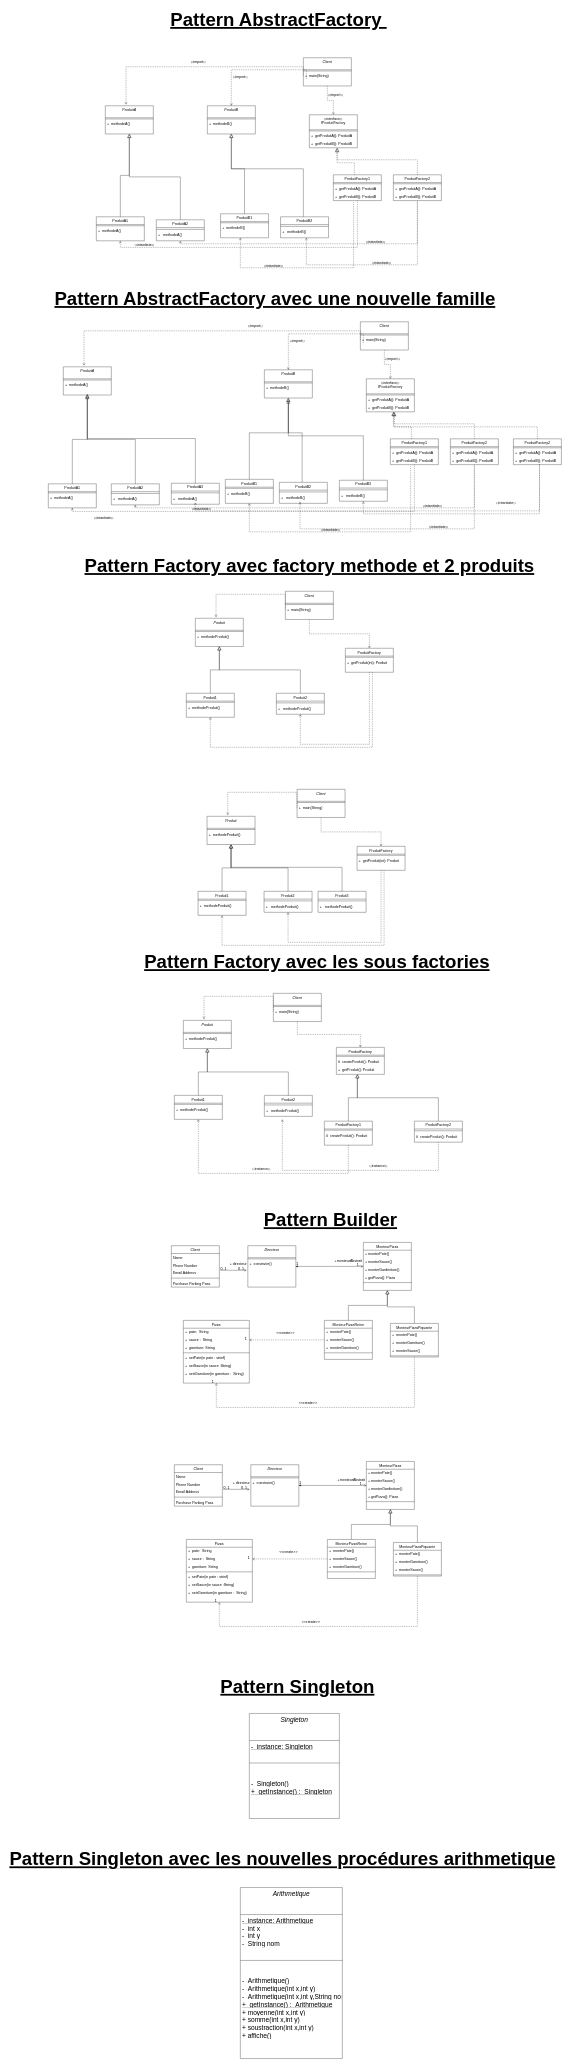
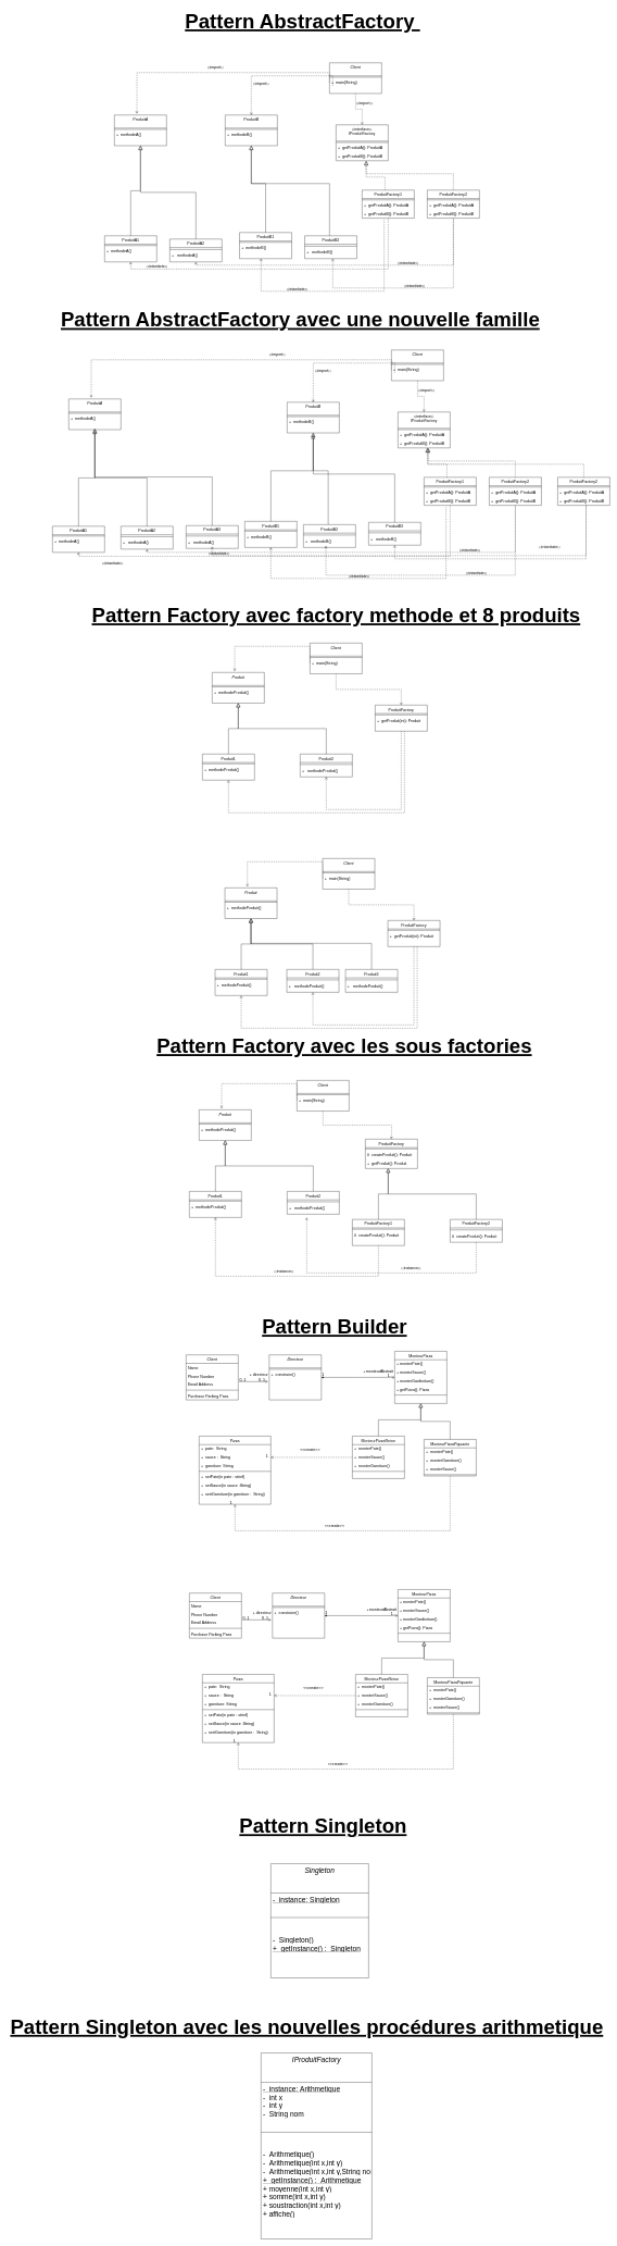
- <mxCell id="276" value="&lt;font size=&quot;1&quot; style=&quot;&quot;&gt;&lt;b style=&quot;&quot;&gt;&lt;u style=&quot;font-size: 62px;&quot;&gt;Pattern AbstractFactory avec une nouvelle famille&lt;/u&gt;&lt;/b&gt;&lt;/font&gt;" style="text;html=1;align=center;verticalAlign=middle;resizable=0;points=[];autosize=1;strokeColor=none;fillColor=none;" vertex="1" parent="1"><mxGeometry x="170" y="950" width="1490" height="90" as="geometry" /></mxCell>
+ <mxCell id="276" value="&lt;font size=&quot;1&quot; style=&quot;&quot;&gt;&lt;b style=&quot;&quot;&gt;&lt;u style=&quot;font-size: 62px;&quot;&gt;Pattern AbstractFactory avec une nouvelle famille&lt;/u&gt;&lt;/b&gt;&lt;/font&gt;" style="text;html=1;align=center;verticalAlign=middle;resizable=0;points=[];autosize=1;strokeColor=none;fillColor=none;" vertex="1" parent="1"><mxGeometry x="175" y="935" width="1490" height="90" as="geometry" /></mxCell>
- <mxCell id="196" value="&lt;font size=&quot;1&quot; style=&quot;&quot;&gt;&lt;b style=&quot;&quot;&gt;&lt;u style=&quot;font-size: 62px;&quot;&gt;Pattern Factory avec factory methode et 2 produits&lt;/u&gt;&lt;/b&gt;&lt;/font&gt;" style="text;html=1;align=center;verticalAlign=middle;resizable=0;points=[];autosize=1;strokeColor=none;fillColor=none;" vertex="1" parent="1"><mxGeometry x="270" y="1840" width="1520" height="90" as="geometry" /></mxCell>
+ <mxCell id="196" value="&lt;font size=&quot;1&quot; style=&quot;&quot;&gt;&lt;b style=&quot;&quot;&gt;&lt;u style=&quot;font-size: 62px;&quot;&gt;Pattern Factory avec factory methode et 8 produits&lt;/u&gt;&lt;/b&gt;&lt;/font&gt;" style="text;html=1;align=center;verticalAlign=middle;resizable=0;points=[];autosize=1;strokeColor=none;fillColor=none;" vertex="1" parent="1"><mxGeometry x="270" y="1840" width="1520" height="90" as="geometry" /></mxCell>
- <mxCell id="27" value="&lt;font size=&quot;1&quot; style=&quot;&quot;&gt;&lt;b style=&quot;&quot;&gt;&lt;u style=&quot;font-size: 62px;&quot;&gt;Pattern Builder&lt;/u&gt;&lt;/b&gt;&lt;/font&gt;" style="text;html=1;align=center;verticalAlign=middle;resizable=0;points=[];autosize=1;strokeColor=none;fillColor=none;" parent="1" vertex="1"><mxGeometry x="865" y="4020" width="470" height="90" as="geometry" /></mxCell>
+ <mxCell id="27" value="&lt;font size=&quot;1&quot; style=&quot;&quot;&gt;&lt;b style=&quot;&quot;&gt;&lt;u style=&quot;font-size: 62px;&quot;&gt;Pattern Builder&lt;/u&gt;&lt;/b&gt;&lt;/font&gt;" style="text;html=1;align=center;verticalAlign=middle;resizable=0;points=[];autosize=1;strokeColor=none;fillColor=none;" parent="1" vertex="1"><mxGeometry x="790" y="4020" width="470" height="90" as="geometry" /></mxCell>
- <mxCell id="343" value="&lt;font size=&quot;1&quot; style=&quot;&quot;&gt;&lt;b style=&quot;&quot;&gt;&lt;u style=&quot;font-size: 62px;&quot;&gt;Pattern Singleton&lt;/u&gt;&lt;/b&gt;&lt;/font&gt;" style="text;html=1;align=center;verticalAlign=middle;resizable=0;points=[];autosize=1;strokeColor=none;fillColor=none;" vertex="1" parent="1"><mxGeometry x="720" y="5575" width="540" height="90" as="geometry" /></mxCell>
+ <mxCell id="343" value="&lt;font size=&quot;1&quot; style=&quot;&quot;&gt;&lt;b style=&quot;&quot;&gt;&lt;u style=&quot;font-size: 62px;&quot;&gt;Pattern Singleton&lt;/u&gt;&lt;/b&gt;&lt;/font&gt;" style="text;html=1;align=center;verticalAlign=middle;resizable=0;points=[];autosize=1;strokeColor=none;fillColor=none;" vertex="1" parent="1"><mxGeometry x="720" y="5550" width="540" height="90" as="geometry" /></mxCell>
- <mxCell id="358" value="&lt;font size=&quot;1&quot; style=&quot;&quot;&gt;&lt;b style=&quot;&quot;&gt;&lt;u style=&quot;font-size: 62px;&quot;&gt;Pattern Singleton avec les nouvelles procédures arithmetique&lt;/u&gt;&lt;/b&gt;&lt;/font&gt;" style="text;html=1;align=center;verticalAlign=middle;resizable=0;points=[];autosize=1;strokeColor=none;fillColor=none;" vertex="1" parent="1"><mxGeometry x="20" y="6150" width="1840" height="90" as="geometry" /></mxCell>
+ <mxCell id="358" value="&lt;font size=&quot;1&quot; style=&quot;&quot;&gt;&lt;b style=&quot;&quot;&gt;&lt;u style=&quot;font-size: 62px;&quot;&gt;Pattern Singleton avec les nouvelles procédures arithmetique&lt;/u&gt;&lt;/b&gt;&lt;/font&gt;" style="text;html=1;align=center;verticalAlign=middle;resizable=0;points=[];autosize=1;strokeColor=none;fillColor=none;" vertex="1" parent="1"><mxGeometry x="20" y="6165" width="1840" height="90" as="geometry" /></mxCell>
- <mxCell id="344" value="Arithmetique" style="swimlane;fontStyle=2;align=center;verticalAlign=top;childLayout=stackLayout;horizontal=1;startSize=90;horizontalStack=0;resizeParent=1;resizeLast=0;collapsible=1;marginBottom=0;rounded=0;shadow=0;strokeWidth=1;fontSize=22;" vertex="1" parent="1"><mxGeometry x="800" y="6290" width="340" height="570" as="geometry"><mxRectangle x="230" y="140" width="160" height="26" as="alternateBounds" /></mxGeometry></mxCell>
+ <mxCell id="344" value="IProduitFactory" style="swimlane;fontStyle=2;align=center;verticalAlign=top;childLayout=stackLayout;horizontal=1;startSize=90;horizontalStack=0;resizeParent=1;resizeLast=0;collapsible=1;marginBottom=0;rounded=0;shadow=0;strokeWidth=1;fontSize=22;" vertex="1" parent="1"><mxGeometry x="800" y="6290" width="340" height="570" as="geometry"><mxRectangle x="230" y="140" width="160" height="26" as="alternateBounds" /></mxGeometry></mxCell>
